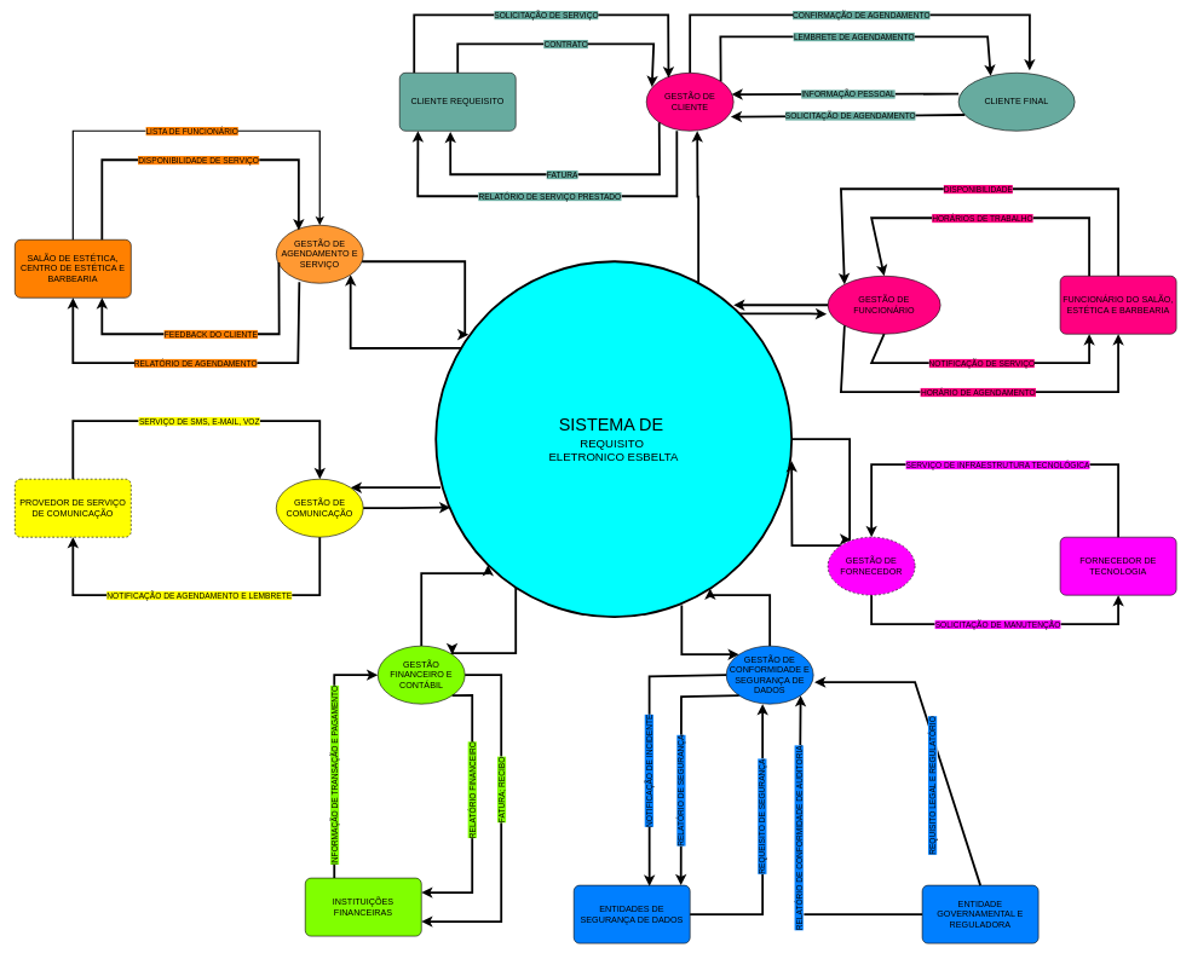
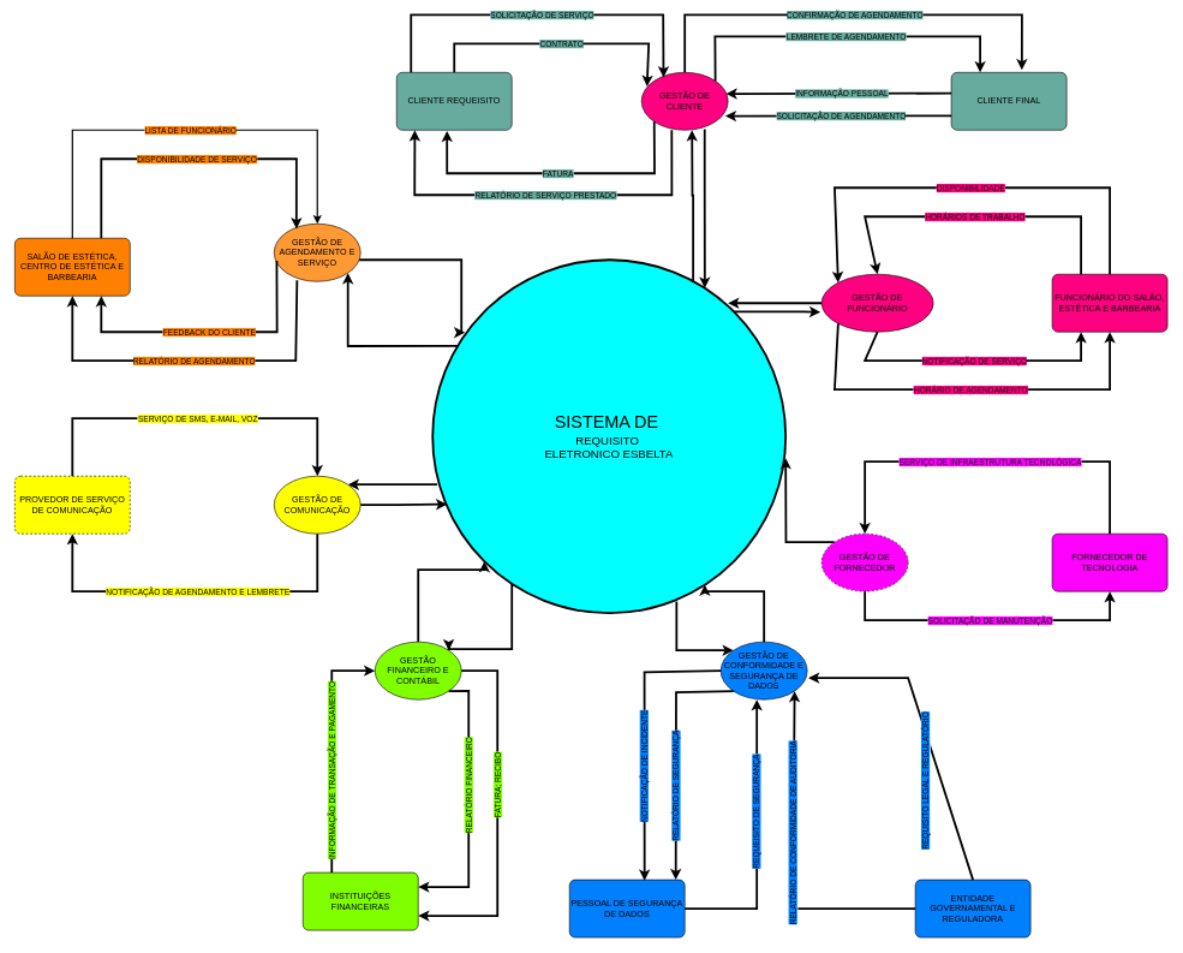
- <mxCell id="3" value="CLIENTE FINAL" style="ellipse;arcSize=10;whiteSpace=wrap;html=1;align=center;fillColor=#67AB9F;" vertex="1" parent="1"><mxGeometry x="1320" y="100" width="160" height="80" as="geometry" /></mxCell>
+ <mxCell id="3" value="CLIENTE FINAL" style="rounded=1;arcSize=10;whiteSpace=wrap;html=1;align=center;fillColor=#67AB9F;" vertex="1" parent="1"><mxGeometry x="1320" y="100" width="160" height="80" as="geometry" /></mxCell>
+ <mxCell id="30" style="edgeStyle=orthogonalEdgeStyle;rounded=0;orthogonalLoop=1;jettySize=auto;html=1;exitX=0.73;exitY=0.986;exitDx=0;exitDy=0;entryX=0.771;entryY=0.08;entryDx=0;entryDy=0;entryPerimeter=0;exitPerimeter=0;strokeWidth=3;" edge="1" parent="1" source="25" target="16"><mxGeometry relative="1" as="geometry"><mxPoint x="991.14" y="190" as="sourcePoint" /><mxPoint x="990.02" y="391.07" as="targetPoint" /></mxGeometry></mxCell>
- <mxCell id="11" style="edgeStyle=orthogonalEdgeStyle;rounded=0;orthogonalLoop=1;jettySize=auto;html=1;entryX=0.265;entryY=0.043;entryDx=0;entryDy=0;entryPerimeter=0;strokeWidth=3;" edge="1" parent="1" source="16" target="27"><mxGeometry relative="1" as="geometry"><Array as="points"><mxPoint x="1170" y="605" /><mxPoint x="1170" y="743" /></Array></mxGeometry></mxCell>
- <mxCell id="10" value="ENTIDADES DE SEGURANÇA DE DADOS" style="rounded=1;arcSize=10;whiteSpace=wrap;html=1;align=center;fillColor=#007FFF;" vertex="1" parent="1"><mxGeometry x="790" y="1220" width="160" height="80" as="geometry" /></mxCell>
+ <mxCell id="10" value="PESSOAL DE SEGURANÇA DE DADOS" style="rounded=1;arcSize=10;whiteSpace=wrap;html=1;align=center;fillColor=#007FFF;" vertex="1" parent="1"><mxGeometry x="790" y="1220" width="160" height="80" as="geometry" /></mxCell>
